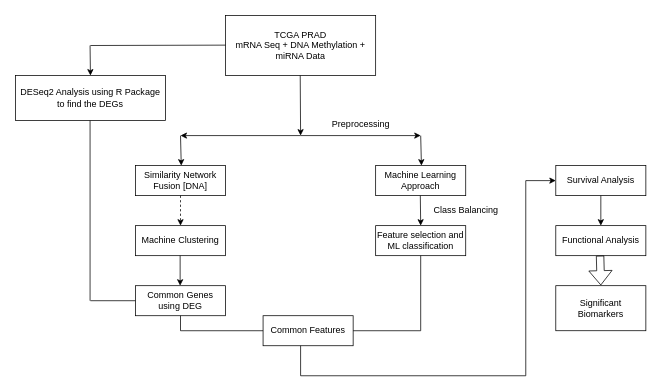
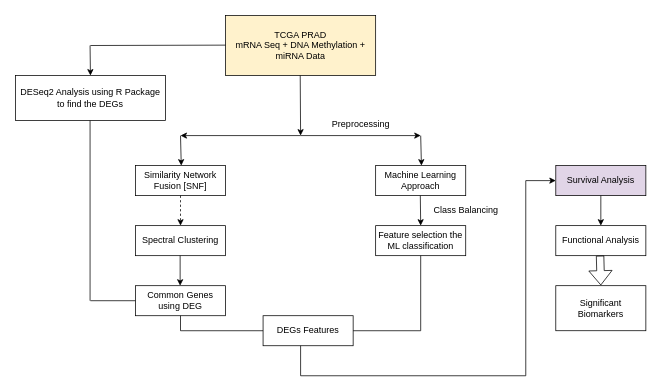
- <mxCell id="2" value="TCGA PRAD&lt;br&gt;mRNA Seq + DNA Methylation + miRNA Data" style="rounded=0;whiteSpace=wrap;html=1;" parent="1" vertex="1"><mxGeometry x="300" y="20" width="200" height="80" as="geometry" /></mxCell>
+ <mxCell id="2" value="TCGA PRAD&lt;br&gt;mRNA Seq + DNA Methylation + miRNA Data" style="rounded=0;whiteSpace=wrap;html=1;fillColor=#fff2cc;" parent="1" vertex="1"><mxGeometry x="300" y="20" width="200" height="80" as="geometry" /></mxCell>
- <mxCell id="8" value="Similarity Network Fusion [DNA]" style="rounded=0;whiteSpace=wrap;html=1;" parent="1" vertex="1"><mxGeometry x="180" y="220" width="120" height="40" as="geometry" /></mxCell>
+ <mxCell id="8" value="Similarity Network Fusion [SNF]" style="rounded=0;whiteSpace=wrap;html=1;" parent="1" vertex="1"><mxGeometry x="180" y="220" width="120" height="40" as="geometry" /></mxCell>
- <mxCell id="28" value="Survival Analysis" style="rounded=0;whiteSpace=wrap;html=1;" parent="1" vertex="1"><mxGeometry x="740" y="220" width="120" height="40" as="geometry" /></mxCell>
+ <mxCell id="28" value="Survival Analysis" style="rounded=0;whiteSpace=wrap;html=1;fillColor=#e1d5e7;" parent="1" vertex="1"><mxGeometry x="740" y="220" width="120" height="40" as="geometry" /></mxCell>
- <mxCell id="18" value="Machine Clustering" style="rounded=0;whiteSpace=wrap;html=1;" parent="1" vertex="1"><mxGeometry x="180" y="300" width="120" height="40" as="geometry" /></mxCell>
+ <mxCell id="18" value="Spectral Clustering" style="rounded=0;whiteSpace=wrap;html=1;" parent="1" vertex="1"><mxGeometry x="180" y="300" width="120" height="40" as="geometry" /></mxCell>
- <mxCell id="13" value="Feature selection and ML classification" style="rounded=0;whiteSpace=wrap;html=1;" parent="1" vertex="1"><mxGeometry x="500" y="300" width="120" height="40" as="geometry" /></mxCell>
+ <mxCell id="13" value="Feature selection the ML classification" style="rounded=0;whiteSpace=wrap;html=1;" parent="1" vertex="1"><mxGeometry x="500" y="300" width="120" height="40" as="geometry" /></mxCell>
- <mxCell id="23" value="Common Features" style="rounded=0;whiteSpace=wrap;html=1;" parent="1" vertex="1"><mxGeometry x="350" y="420" width="120" height="40" as="geometry" /></mxCell>
+ <mxCell id="23" value="DEGs Features" style="rounded=0;whiteSpace=wrap;html=1;" parent="1" vertex="1"><mxGeometry x="350" y="420" width="120" height="40" as="geometry" /></mxCell>
